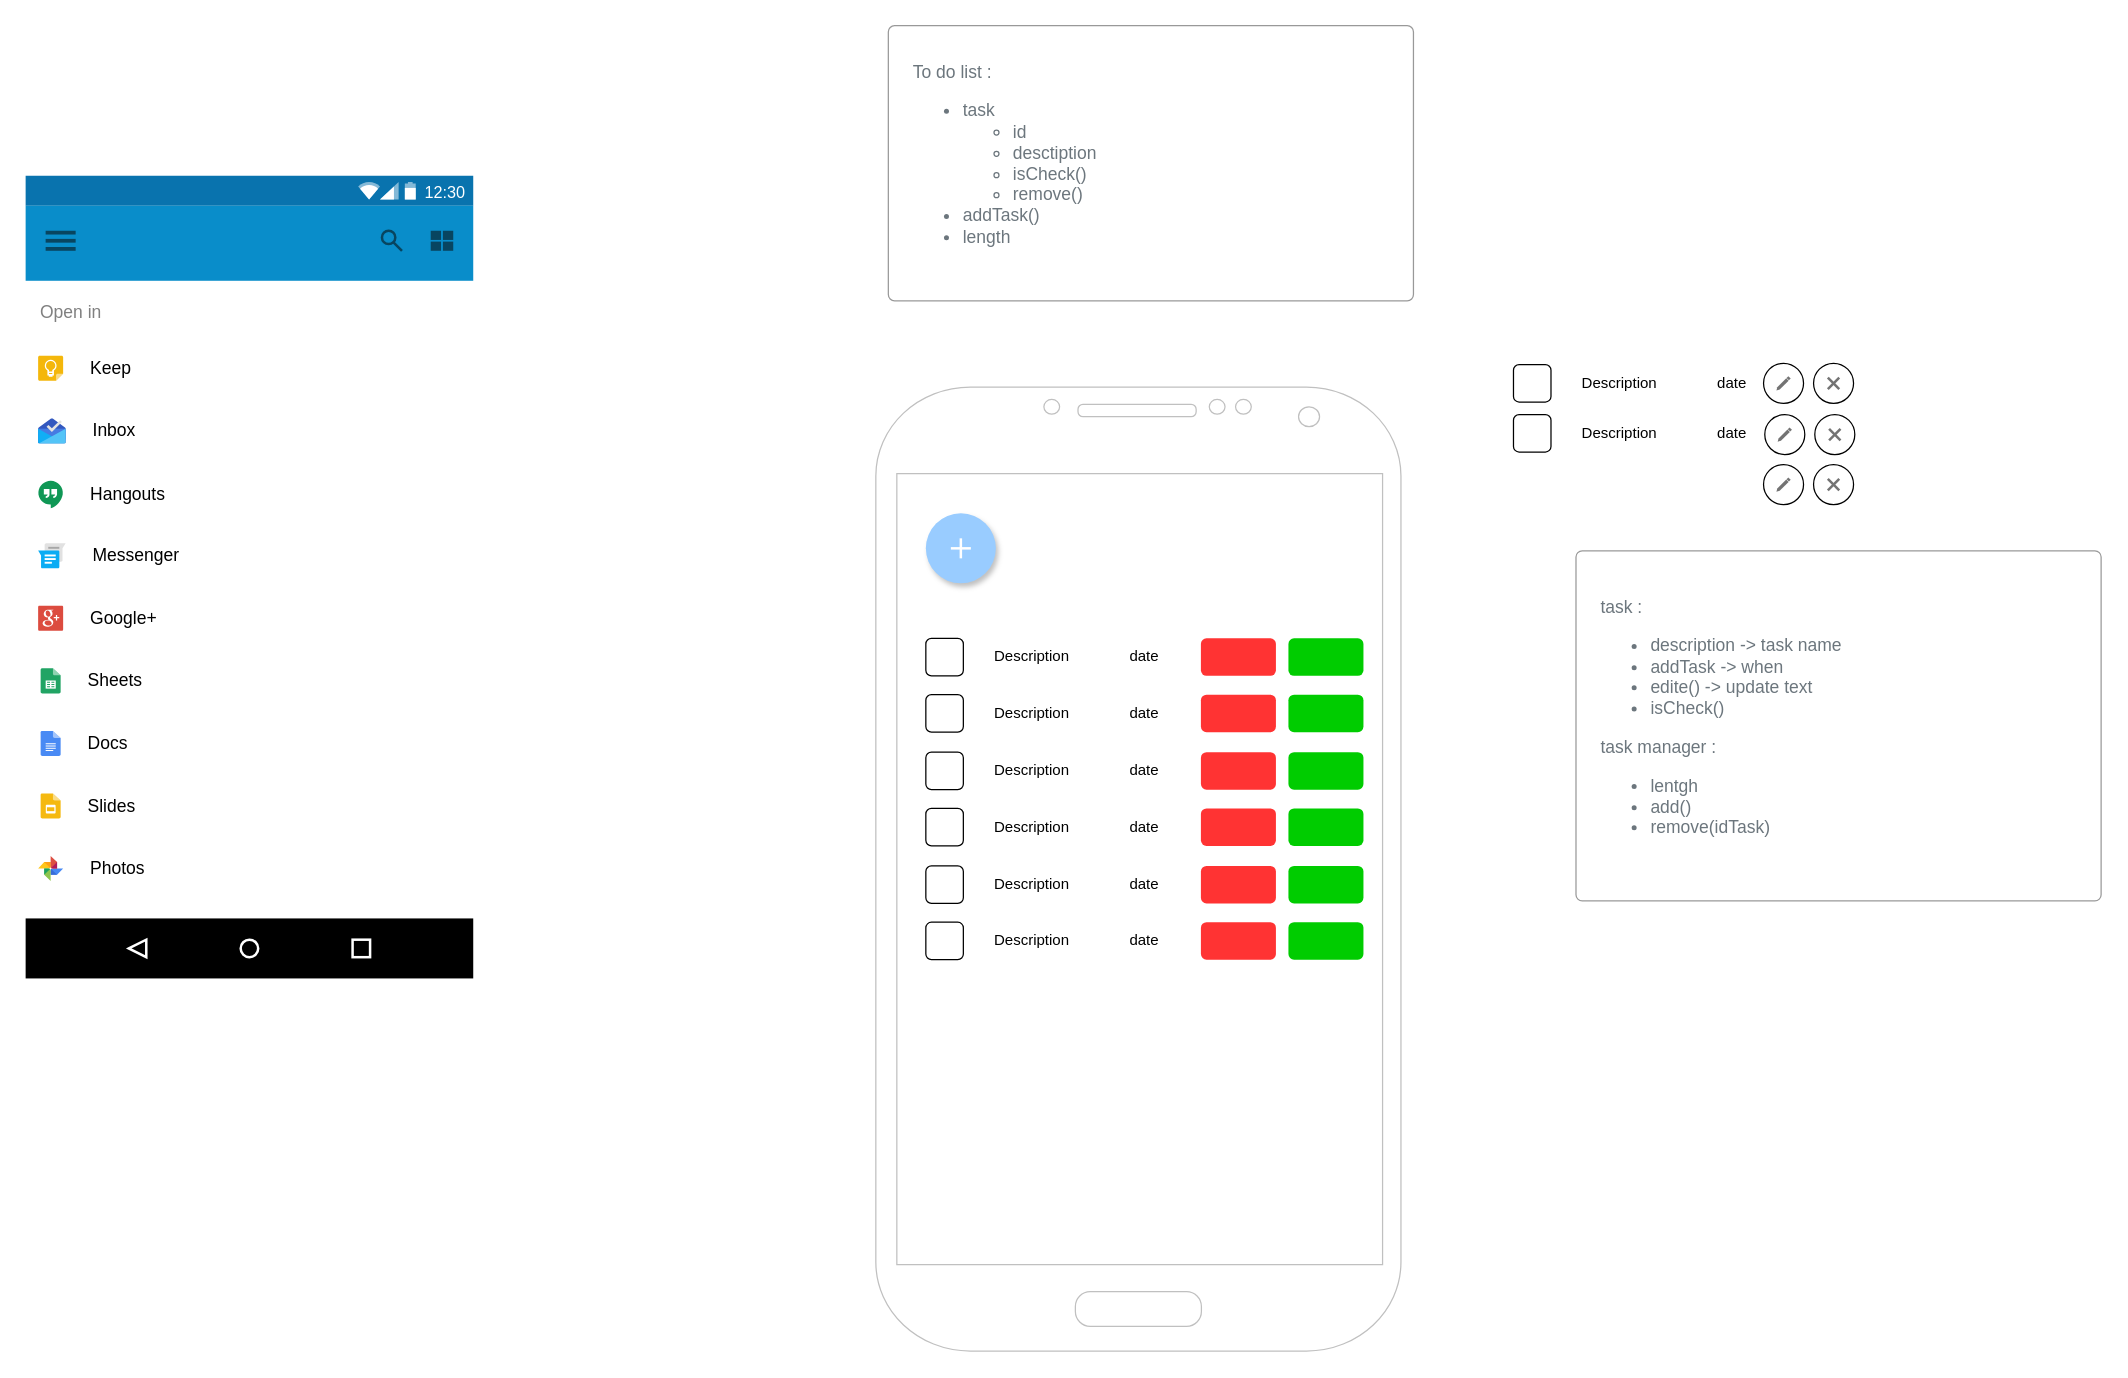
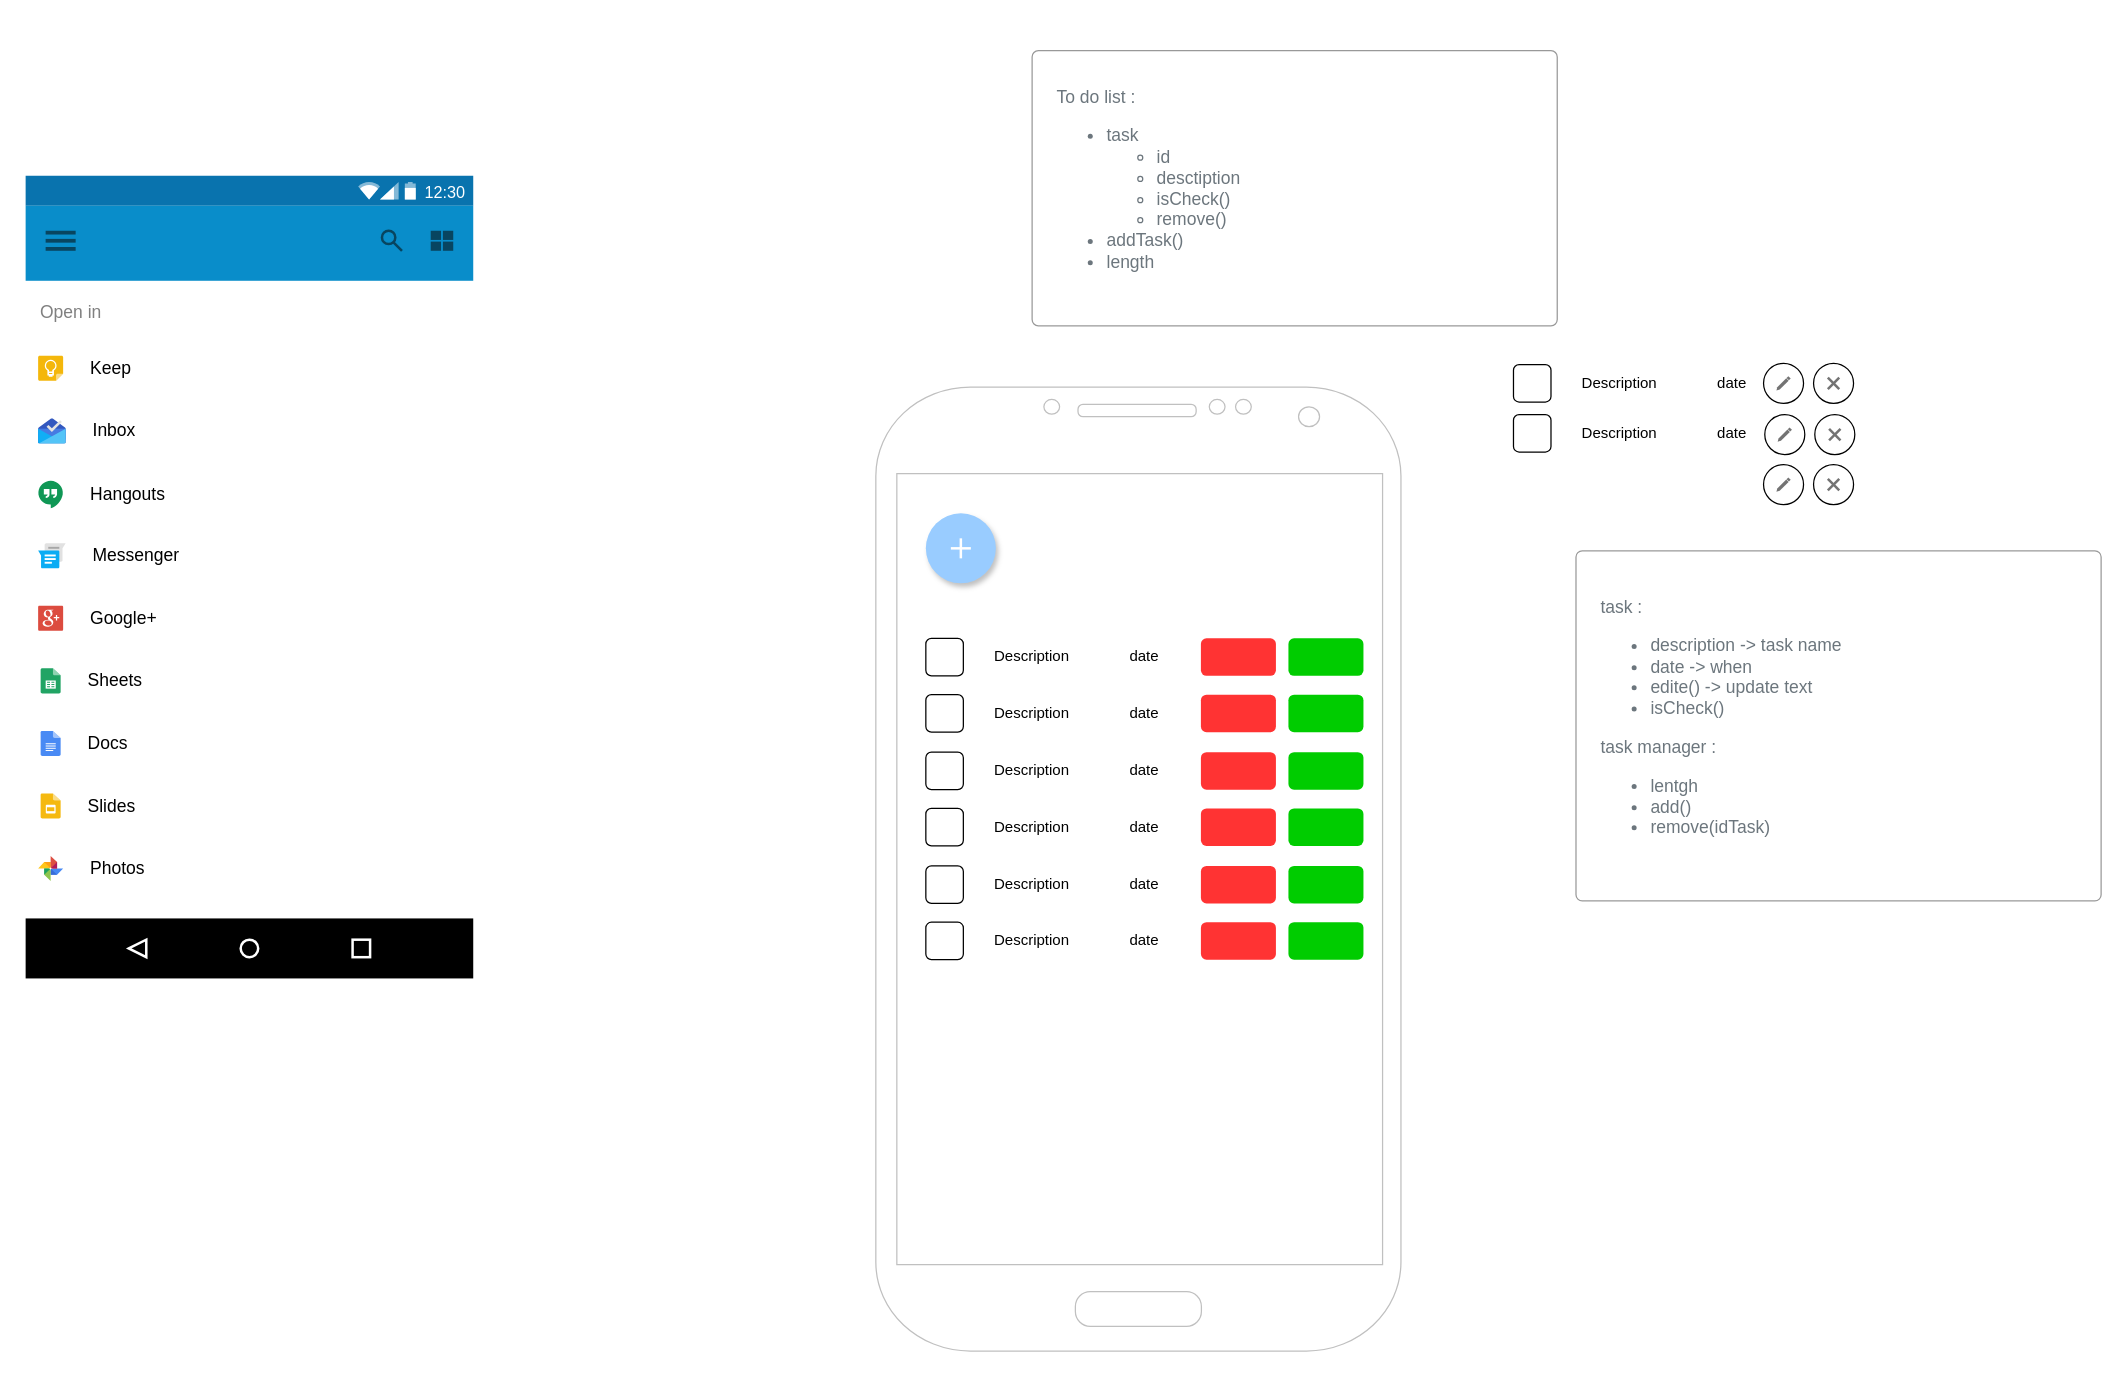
- <mxCell id="2" value="To do list :&lt;div&gt;&lt;ul&gt;&lt;li&gt;task&lt;/li&gt;&lt;ul&gt;&lt;li&gt;id&lt;/li&gt;&lt;li&gt;desctiption&lt;/li&gt;&lt;li&gt;isCheck()&lt;/li&gt;&lt;li&gt;remove()&lt;/li&gt;&lt;/ul&gt;&lt;li&gt;addTask()&lt;/li&gt;&lt;li&gt;length&lt;/li&gt;&lt;/ul&gt;&lt;/div&gt;" style="html=1;shadow=0;dashed=0;shape=mxgraph.bootstrap.rrect;rSize=5;strokeColor=#999999;strokeWidth=1;fillColor=#FFFFFF;fontColor=#6C767D;whiteSpace=wrap;align=left;verticalAlign=middle;spacingLeft=10;fontSize=14;spacing=10;movable=0;resizable=0;rotatable=0;deletable=0;editable=0;locked=1;connectable=0;" vertex="1" parent="1"><mxGeometry x="710" y="20" width="420" height="220" as="geometry" /></mxCell>
+ <mxCell id="2" value="To do list :&lt;div&gt;&lt;ul&gt;&lt;li&gt;task&lt;/li&gt;&lt;ul&gt;&lt;li&gt;id&lt;/li&gt;&lt;li&gt;desctiption&lt;/li&gt;&lt;li&gt;isCheck()&lt;/li&gt;&lt;li&gt;remove()&lt;/li&gt;&lt;/ul&gt;&lt;li&gt;addTask()&lt;/li&gt;&lt;li&gt;length&lt;/li&gt;&lt;/ul&gt;&lt;/div&gt;" style="html=1;shadow=0;dashed=0;shape=mxgraph.bootstrap.rrect;rSize=5;strokeColor=#999999;strokeWidth=1;fillColor=#FFFFFF;fontColor=#6C767D;whiteSpace=wrap;align=left;verticalAlign=middle;spacingLeft=10;fontSize=14;spacing=10;movable=0;resizable=0;rotatable=0;deletable=0;editable=0;locked=1;connectable=0;" vertex="1" parent="1"><mxGeometry x="825" y="40" width="420" height="220" as="geometry" /></mxCell>
- <mxCell id="93" value="task :&amp;nbsp;&lt;div&gt;&lt;ul&gt;&lt;li&gt;description -&amp;gt; task name&lt;/li&gt;&lt;li&gt;addTask -&amp;gt; when&lt;/li&gt;&lt;li&gt;edite() -&amp;gt; update text&lt;/li&gt;&lt;li&gt;isCheck()&lt;/li&gt;&lt;/ul&gt;&lt;div&gt;task manager :&amp;nbsp;&lt;/div&gt;&lt;/div&gt;&lt;div&gt;&lt;ul&gt;&lt;li&gt;lentgh&lt;/li&gt;&lt;li&gt;add()&lt;/li&gt;&lt;li&gt;remove(idTask)&lt;span style=&quot;white-space: pre;&quot;&gt;&#09;&lt;/span&gt;&lt;/li&gt;&lt;/ul&gt;&lt;/div&gt;" style="html=1;shadow=0;dashed=0;shape=mxgraph.bootstrap.rrect;rSize=5;strokeColor=#999999;strokeWidth=1;fillColor=#FFFFFF;fontColor=#6C767D;whiteSpace=wrap;align=left;verticalAlign=middle;spacingLeft=10;fontSize=14;spacing=10;movable=0;resizable=0;rotatable=0;deletable=0;editable=0;locked=1;connectable=0;" vertex="1" parent="1"><mxGeometry x="1260" y="440" width="420" height="280" as="geometry" /></mxCell>
+ <mxCell id="93" value="task :&amp;nbsp;&lt;div&gt;&lt;ul&gt;&lt;li&gt;description -&amp;gt; task name&lt;/li&gt;&lt;li&gt;date -&amp;gt; when&lt;/li&gt;&lt;li&gt;edite() -&amp;gt; update text&lt;/li&gt;&lt;li&gt;isCheck()&lt;/li&gt;&lt;/ul&gt;&lt;div&gt;task manager :&amp;nbsp;&lt;/div&gt;&lt;/div&gt;&lt;div&gt;&lt;ul&gt;&lt;li&gt;lentgh&lt;/li&gt;&lt;li&gt;add()&lt;/li&gt;&lt;li&gt;remove(idTask)&lt;span style=&quot;white-space: pre;&quot;&gt;&#09;&lt;/span&gt;&lt;/li&gt;&lt;/ul&gt;&lt;/div&gt;" style="html=1;shadow=0;dashed=0;shape=mxgraph.bootstrap.rrect;rSize=5;strokeColor=#999999;strokeWidth=1;fillColor=#FFFFFF;fontColor=#6C767D;whiteSpace=wrap;align=left;verticalAlign=middle;spacingLeft=10;fontSize=14;spacing=10;movable=0;resizable=0;rotatable=0;deletable=0;editable=0;locked=1;connectable=0;" vertex="1" parent="1"><mxGeometry x="1260" y="440" width="420" height="280" as="geometry" /></mxCell>
